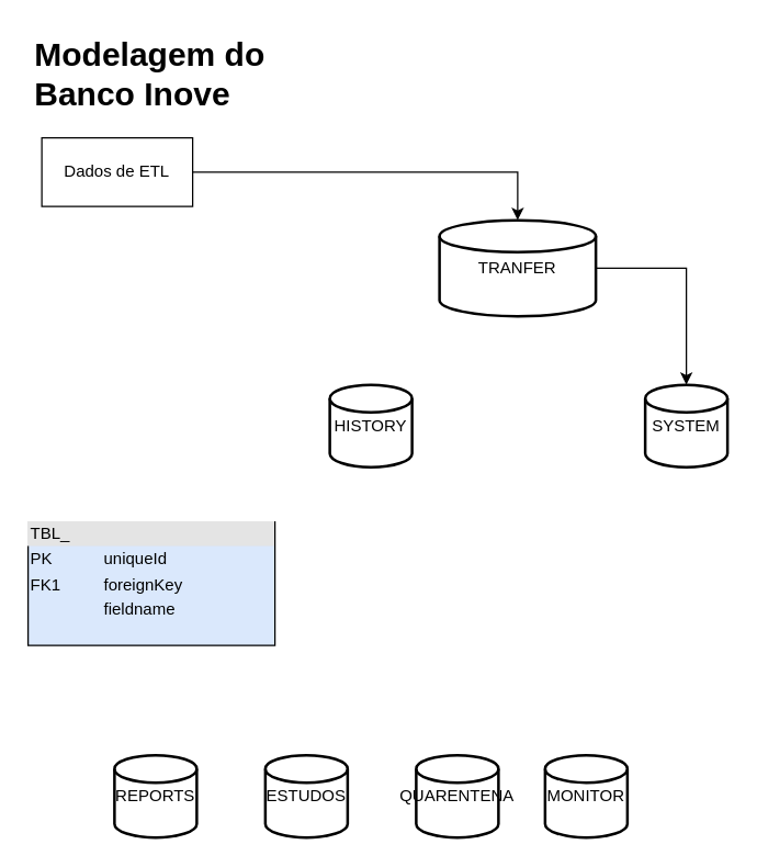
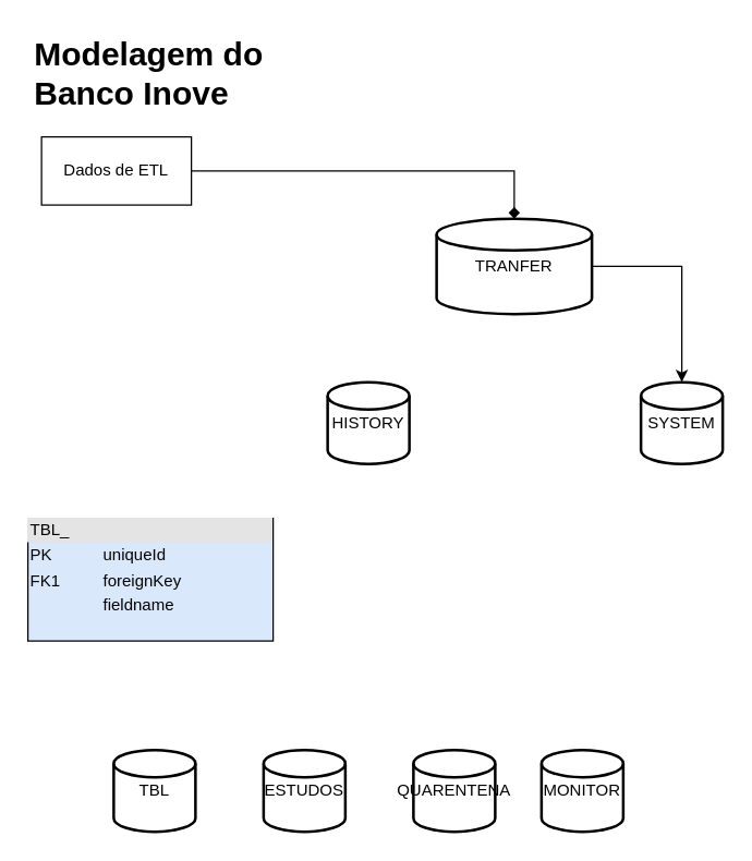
- <mxCell id="4" style="edgeStyle=orthogonalEdgeStyle;rounded=0;orthogonalLoop=1;jettySize=auto;html=1;entryX=0.5;entryY=0;entryDx=0;entryDy=0;entryPerimeter=0;" edge="1" parent="1" source="5" target="7"><mxGeometry relative="1" as="geometry" /></mxCell>
+ <mxCell id="4" style="edgeStyle=orthogonalEdgeStyle;rounded=0;orthogonalLoop=1;jettySize=auto;html=1;entryX=0.5;entryY=0;entryDx=0;entryDy=0;entryPerimeter=0;endArrow=diamond;" edge="1" parent="1" source="5" target="7"><mxGeometry relative="1" as="geometry" /></mxCell>
- <mxCell id="10" value="REPORTS" style="strokeWidth=2;html=1;shape=mxgraph.flowchart.database;whiteSpace=wrap;" vertex="1" parent="1"><mxGeometry x="83" y="550" width="60" height="60" as="geometry" /></mxCell>
+ <mxCell id="10" value="TBL" style="strokeWidth=2;html=1;shape=mxgraph.flowchart.database;whiteSpace=wrap;" vertex="1" parent="1"><mxGeometry x="83" y="550" width="60" height="60" as="geometry" /></mxCell>
